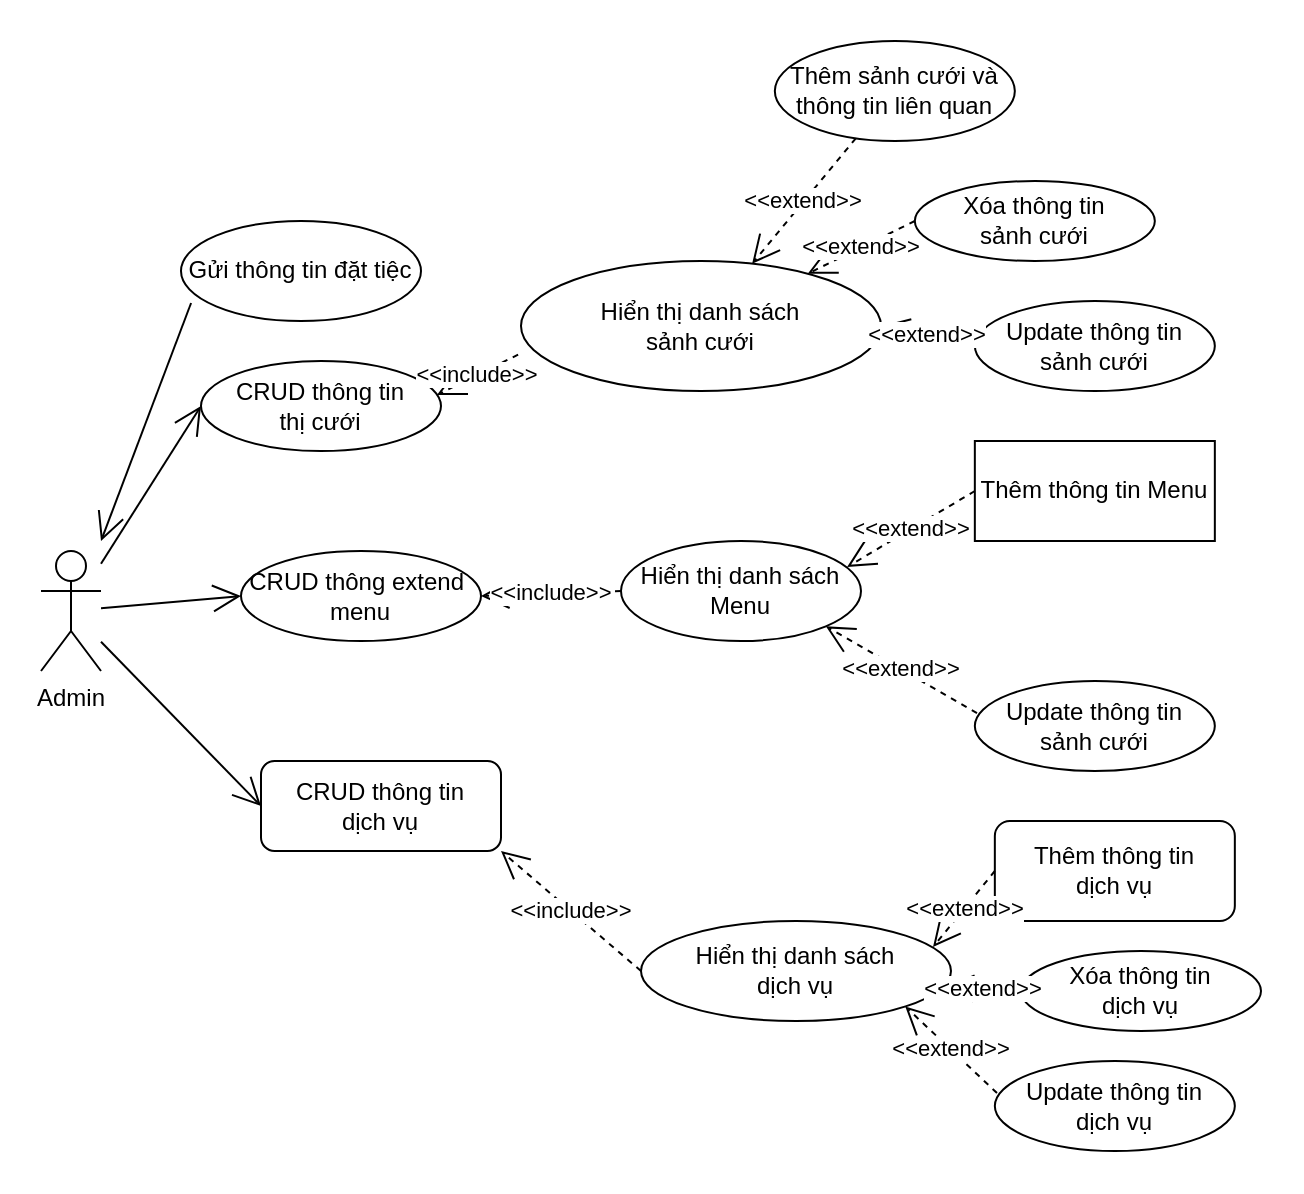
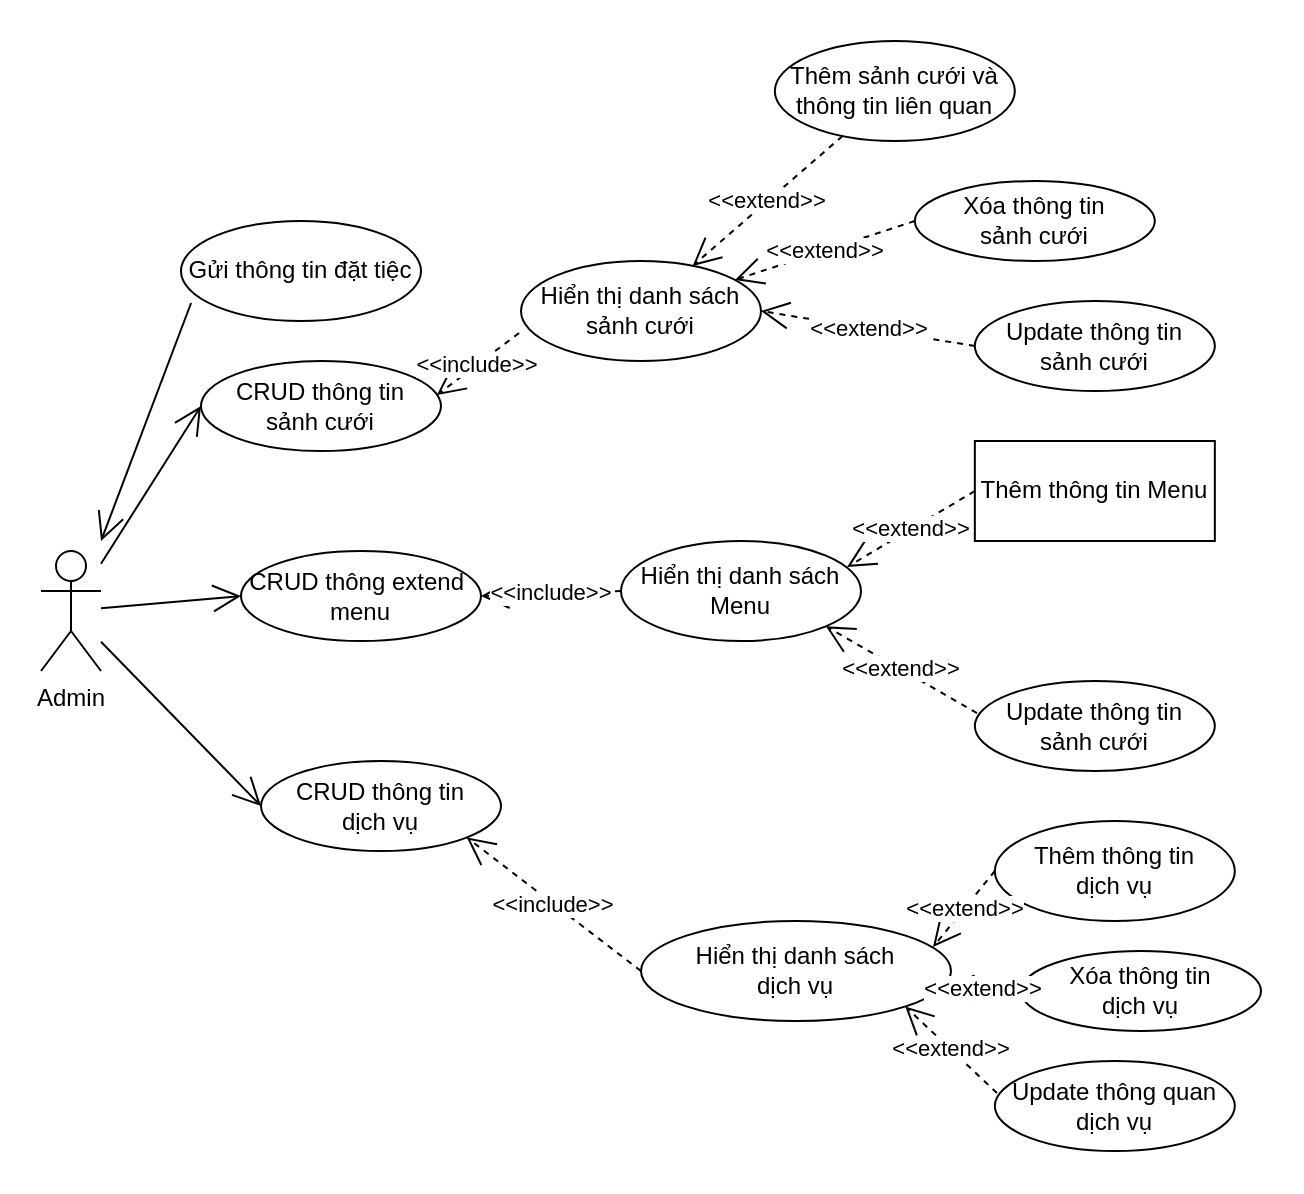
- <mxCell id="14" value="Hiển thị danh sách&lt;br&gt;sảnh cưới" style="ellipse;whiteSpace=wrap;html=1;" vertex="1" parent="1"><mxGeometry x="260" y="130" width="180" height="65" as="geometry" /></mxCell>
+ <mxCell id="14" value="Hiển thị danh sách&lt;br&gt;sảnh cưới" style="ellipse;whiteSpace=wrap;html=1;" vertex="1" parent="1"><mxGeometry x="260" y="130" width="120" height="50" as="geometry" /></mxCell>
- <mxCell id="3" value="CRUD thông tin &lt;br&gt;thị cưới" style="ellipse;whiteSpace=wrap;html=1;" vertex="1" parent="1"><mxGeometry x="100" y="180" width="120" height="45" as="geometry" /></mxCell>
+ <mxCell id="3" value="CRUD thông tin &lt;br&gt;sảnh cưới" style="ellipse;whiteSpace=wrap;html=1;" vertex="1" parent="1"><mxGeometry x="100" y="180" width="120" height="45" as="geometry" /></mxCell>
- <mxCell id="4" value="CRUD thông tin &lt;br&gt;dịch vụ" style="whiteSpace=wrap;html=1;rounded=1;" vertex="1" parent="1"><mxGeometry x="130" y="380" width="120" height="45" as="geometry" /></mxCell>
+ <mxCell id="4" value="CRUD thông tin &lt;br&gt;dịch vụ" style="ellipse;whiteSpace=wrap;html=1;" vertex="1" parent="1"><mxGeometry x="130" y="380" width="120" height="45" as="geometry" /></mxCell>
- <mxCell id="23" value="Thêm thông tin&lt;br&gt;dịch vụ" style="whiteSpace=wrap;html=1;rounded=1;" vertex="1" parent="1"><mxGeometry x="496.92" y="410" width="120" height="50" as="geometry" /></mxCell>
+ <mxCell id="23" value="Thêm thông tin&lt;br&gt;dịch vụ" style="ellipse;whiteSpace=wrap;html=1;" vertex="1" parent="1"><mxGeometry x="496.92" y="410" width="120" height="50" as="geometry" /></mxCell>
- <mxCell id="25" value="Update thông tin &lt;br&gt;dịch vụ" style="ellipse;whiteSpace=wrap;html=1;" vertex="1" parent="1"><mxGeometry x="496.92" y="530" width="120" height="45" as="geometry" /></mxCell>
+ <mxCell id="25" value="Update thông quan &lt;br&gt;dịch vụ" style="ellipse;whiteSpace=wrap;html=1;" vertex="1" parent="1"><mxGeometry x="496.92" y="530" width="120" height="45" as="geometry" /></mxCell>
